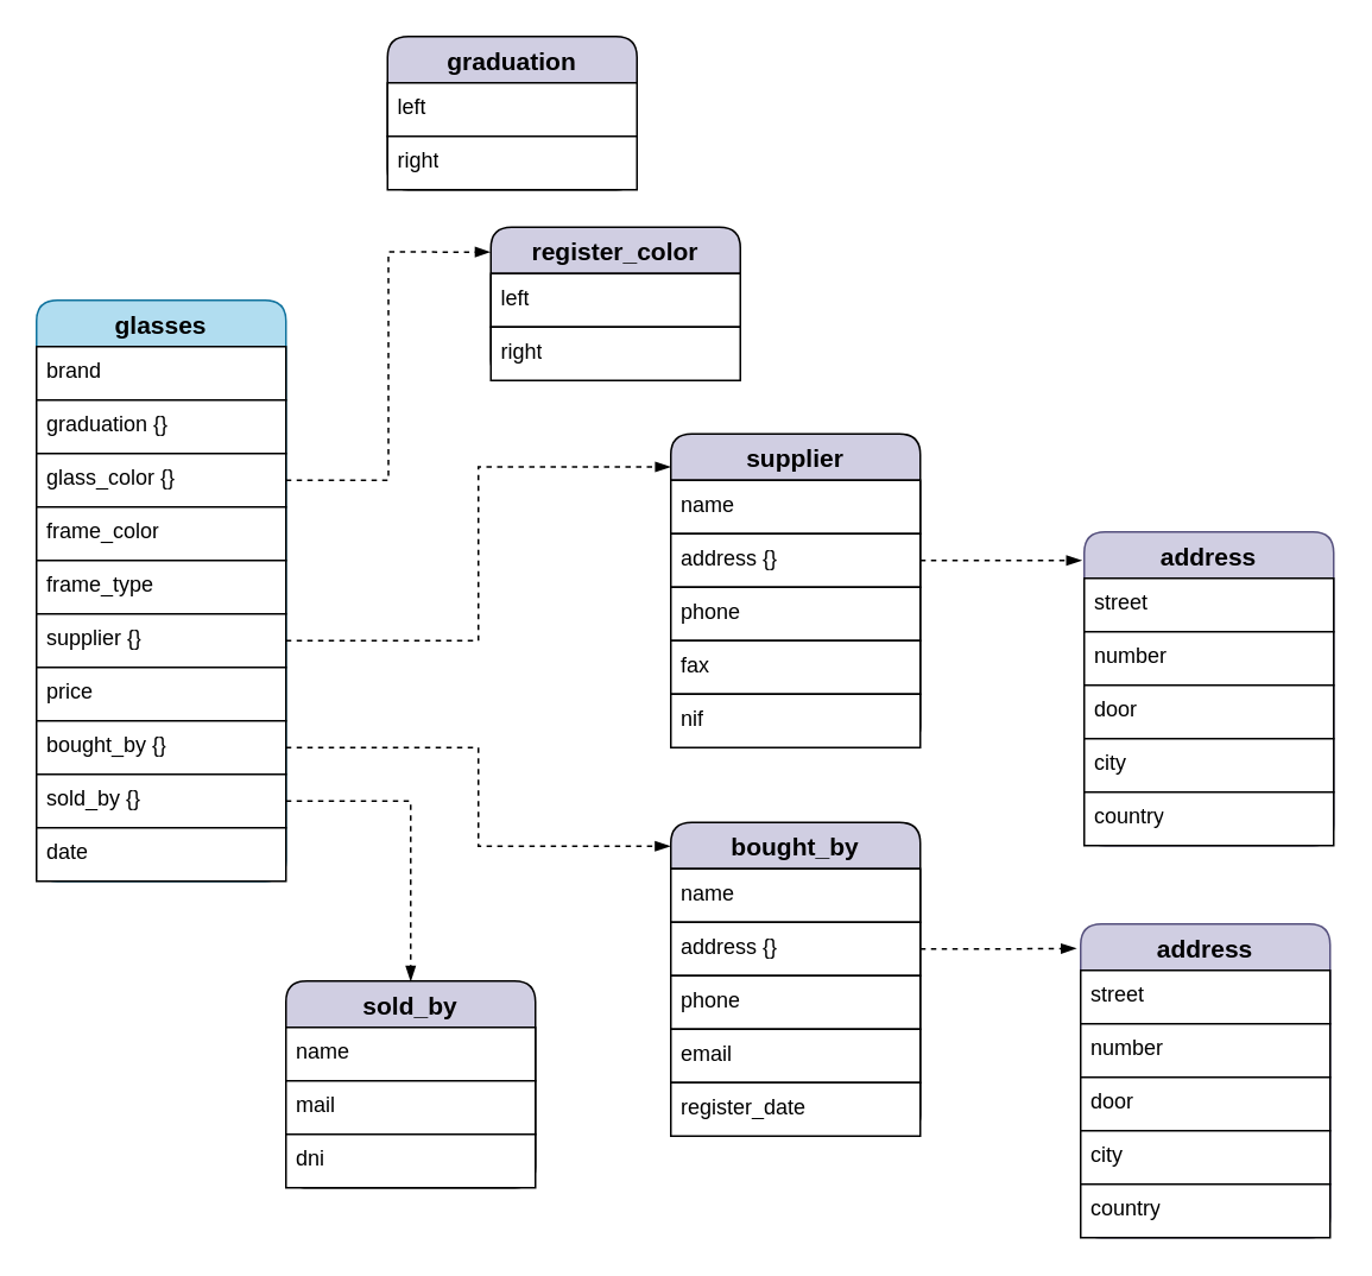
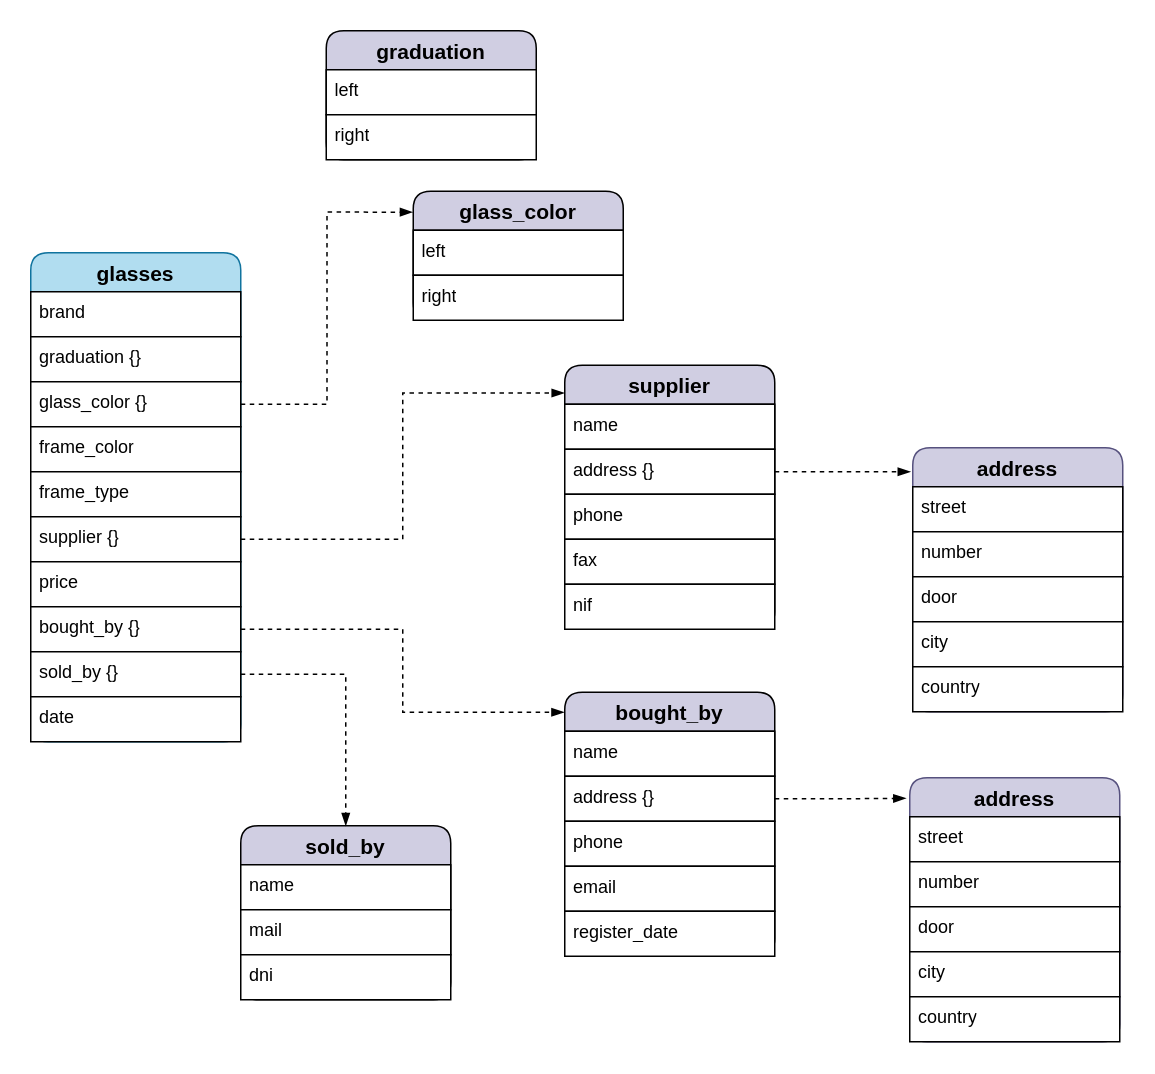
- <mxCell id="28" value="register_color" style="swimlane;fontStyle=1;childLayout=stackLayout;horizontal=1;startSize=26;horizontalStack=0;resizeParent=1;resizeParentMax=0;resizeLast=0;collapsible=1;marginBottom=0;align=center;fontSize=14;rounded=1;perimeterSpacing=0;fillColor=light-dark(#D0CEE2,#625784);strokeColor=light-dark(#000000,#393951);verticalAlign=middle;fontFamily=Helvetica;fontColor=default;" parent="1" vertex="1"><mxGeometry x="275" y="127" width="140" height="86" as="geometry"><mxRectangle x="60" width="60" height="30" as="alternateBounds" /></mxGeometry></mxCell>
+ <mxCell id="28" value="glass_color" style="swimlane;fontStyle=1;childLayout=stackLayout;horizontal=1;startSize=26;horizontalStack=0;resizeParent=1;resizeParentMax=0;resizeLast=0;collapsible=1;marginBottom=0;align=center;fontSize=14;rounded=1;perimeterSpacing=0;fillColor=light-dark(#D0CEE2,#625784);strokeColor=light-dark(#000000,#393951);verticalAlign=middle;fontFamily=Helvetica;fontColor=default;" parent="1" vertex="1"><mxGeometry x="275" y="127" width="140" height="86" as="geometry"><mxRectangle x="60" width="60" height="30" as="alternateBounds" /></mxGeometry></mxCell>
